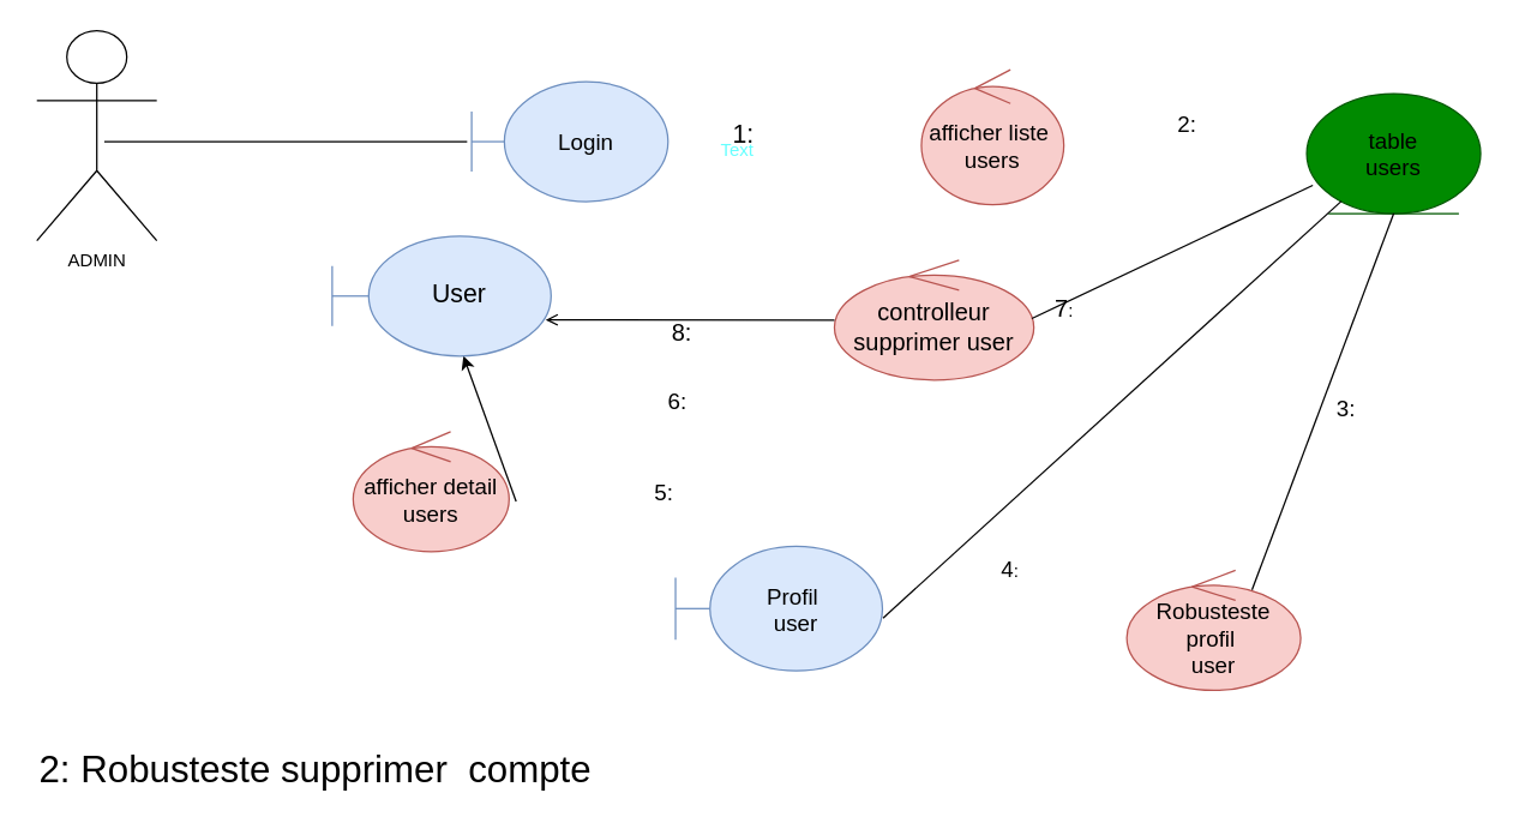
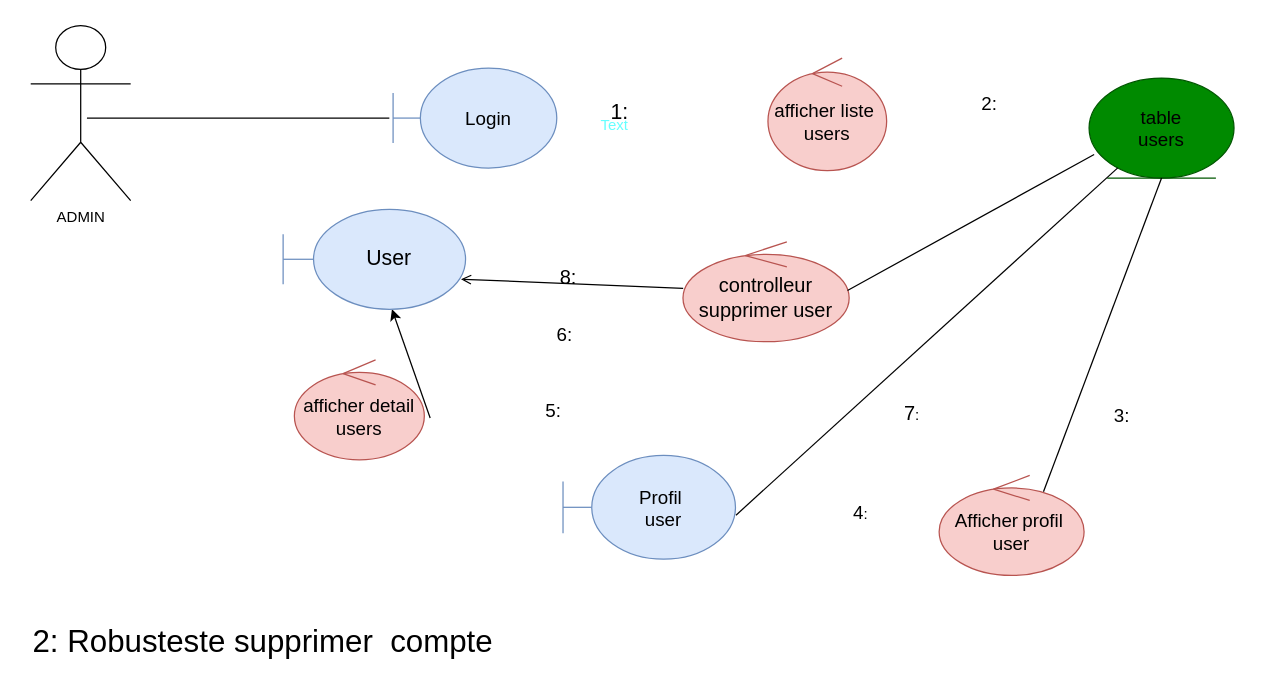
- <mxCell id="24" value="&lt;font style=&quot;font-size: 17px&quot;&gt;User&lt;/font&gt;" style="shape=umlBoundary;whiteSpace=wrap;html=1;fillColor=#dae8fc;strokeColor=#6c8ebf;" vertex="1" parent="1"><mxGeometry x="221" y="157" width="146" height="80" as="geometry" /></mxCell>
+ <mxCell id="24" value="&lt;font style=&quot;font-size: 17px&quot;&gt;User&lt;/font&gt;" style="shape=umlBoundary;whiteSpace=wrap;html=1;fillColor=#dae8fc;strokeColor=#6c8ebf;" vertex="1" parent="1"><mxGeometry x="226" y="167" width="146" height="80" as="geometry" /></mxCell>
- <mxCell id="23" value="&lt;font style=&quot;font-size: 16px&quot;&gt;7&lt;/font&gt;:" style="text;html=1;align=center;verticalAlign=middle;resizable=0;points=[];autosize=1;" vertex="1" parent="1"><mxGeometry x="698" y="195" width="22" height="20" as="geometry" /></mxCell>
+ <mxCell id="23" value="&lt;font style=&quot;font-size: 16px&quot;&gt;7&lt;/font&gt;:" style="text;html=1;align=center;verticalAlign=middle;resizable=0;points=[];autosize=1;" vertex="1" parent="1"><mxGeometry x="718" y="320" width="22" height="20" as="geometry" /></mxCell>
- <mxCell id="21" value="&lt;font style=&quot;font-size: 16px&quot;&gt;controlleur supprimer user&lt;/font&gt;" style="ellipse;shape=umlControl;whiteSpace=wrap;html=1;fillColor=#f8cecc;strokeColor=#b85450;" vertex="1" parent="1"><mxGeometry x="556" y="173" width="133" height="80" as="geometry" /></mxCell>
+ <mxCell id="21" value="&lt;font style=&quot;font-size: 16px&quot;&gt;controlleur supprimer user&lt;/font&gt;" style="ellipse;shape=umlControl;whiteSpace=wrap;html=1;fillColor=#f8cecc;strokeColor=#b85450;" vertex="1" parent="1"><mxGeometry x="546" y="193" width="133" height="80" as="geometry" /></mxCell>
- <mxCell id="11" value="&lt;font color=&quot;#000000&quot; style=&quot;font-size: 15px&quot;&gt;3:&lt;/font&gt;" style="text;html=1;align=center;verticalAlign=middle;resizable=0;points=[];autosize=1;fontColor=#66FFFF;" vertex="1" parent="1"><mxGeometry x="885" y="262" width="23" height="19" as="geometry" /></mxCell>
+ <mxCell id="11" value="&lt;font color=&quot;#000000&quot; style=&quot;font-size: 15px&quot;&gt;3:&lt;/font&gt;" style="text;html=1;align=center;verticalAlign=middle;resizable=0;points=[];autosize=1;fontColor=#66FFFF;" vertex="1" parent="1"><mxGeometry x="885" y="322" width="23" height="19" as="geometry" /></mxCell>
- <mxCell id="18" value="&lt;font style=&quot;font-size: 15px&quot;&gt;4&lt;/font&gt;:" style="text;html=1;align=center;verticalAlign=middle;resizable=0;points=[];autosize=1;" vertex="1" parent="1"><mxGeometry x="662" y="369" width="22" height="19" as="geometry" /></mxCell>
+ <mxCell id="18" value="&lt;font style=&quot;font-size: 15px&quot;&gt;4&lt;/font&gt;:" style="text;html=1;align=center;verticalAlign=middle;resizable=0;points=[];autosize=1;" vertex="1" parent="1"><mxGeometry x="677" y="399" width="22" height="19" as="geometry" /></mxCell>
- <mxCell id="13" value="&lt;font style=&quot;font-size: 15px&quot;&gt;Robusteste&lt;/font&gt; &lt;font style=&quot;font-size: 15px&quot;&gt;profil&lt;/font&gt;&amp;nbsp;&lt;br&gt;&lt;font style=&quot;font-size: 15px&quot;&gt;user&lt;/font&gt;" style="ellipse;shape=umlControl;whiteSpace=wrap;html=1;fillColor=#f8cecc;strokeColor=#b85450;" vertex="1" parent="1"><mxGeometry x="751" y="380" width="116" height="80" as="geometry" /></mxCell>
+ <mxCell id="13" value="&lt;font style=&quot;font-size: 15px&quot;&gt;Afficher&lt;/font&gt; &lt;font style=&quot;font-size: 15px&quot;&gt;profil&lt;/font&gt;&amp;nbsp;&lt;br&gt;&lt;font style=&quot;font-size: 15px&quot;&gt;user&lt;/font&gt;" style="ellipse;shape=umlControl;whiteSpace=wrap;html=1;fillColor=#f8cecc;strokeColor=#b85450;" vertex="1" parent="1"><mxGeometry x="751" y="380" width="116" height="80" as="geometry" /></mxCell>
